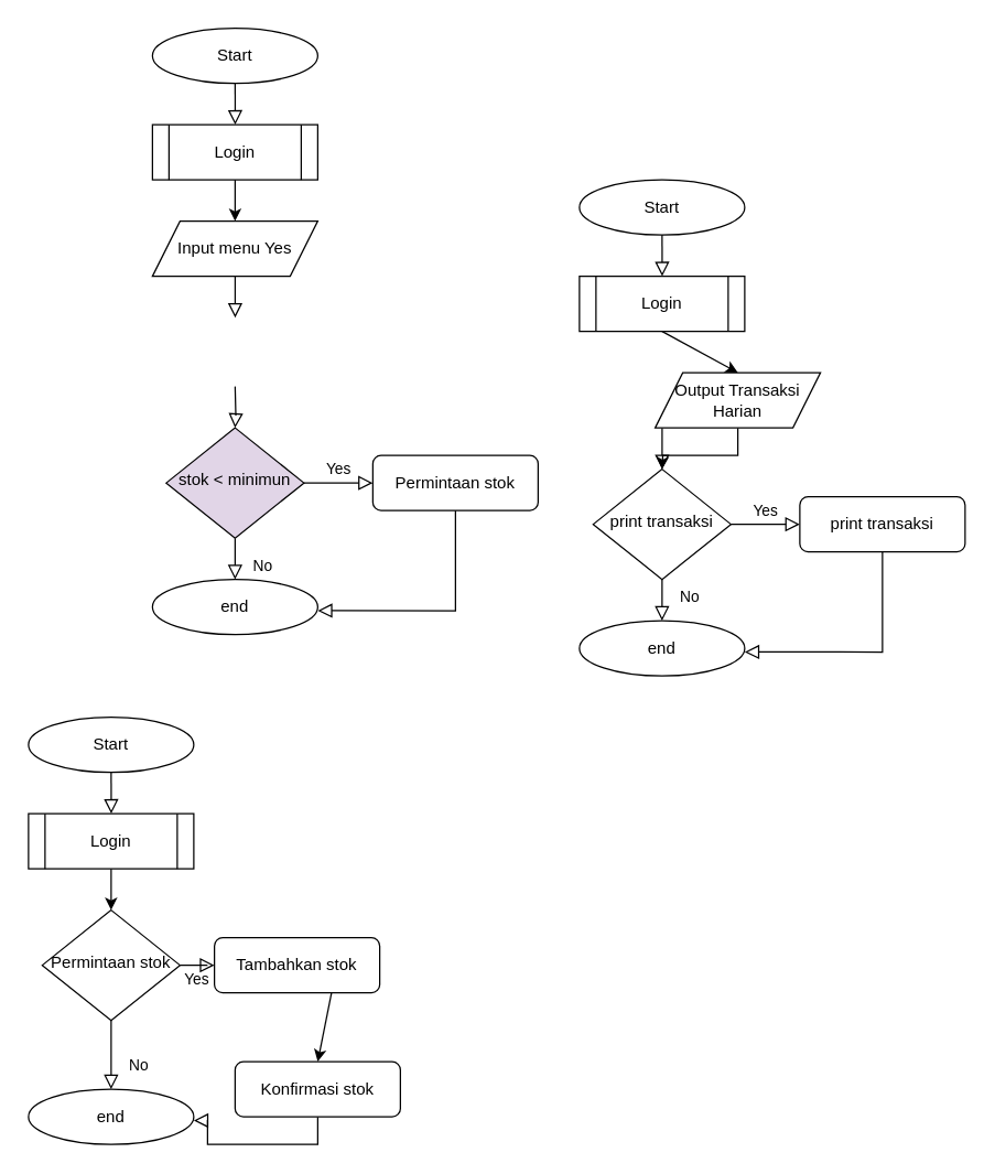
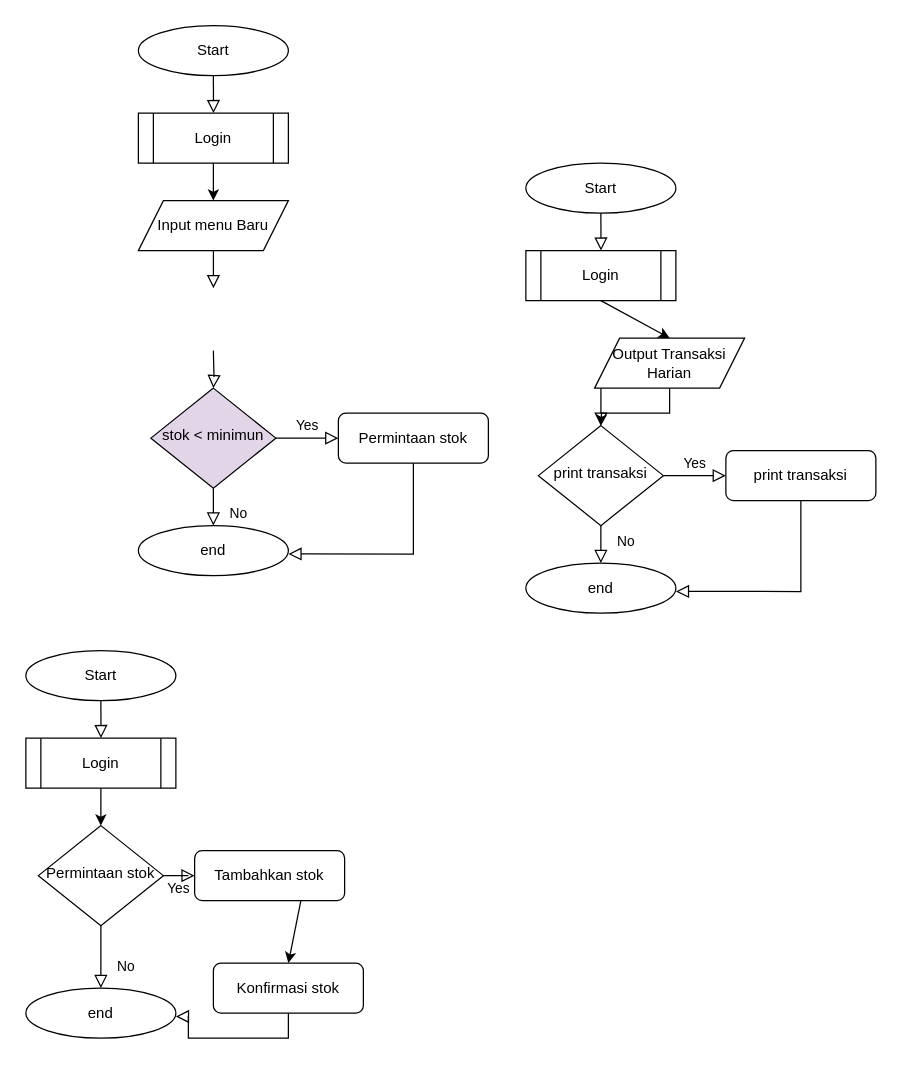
- <mxCell id="11" value="Input menu Yes" style="shape=parallelogram;perimeter=parallelogramPerimeter;whiteSpace=wrap;html=1;fixedSize=1;" vertex="1" parent="2"><mxGeometry x="10" y="140" width="120" height="40" as="geometry" /></mxCell>
+ <mxCell id="11" value="Input menu Baru" style="shape=parallelogram;perimeter=parallelogramPerimeter;whiteSpace=wrap;html=1;fixedSize=1;" vertex="1" parent="2"><mxGeometry x="10" y="140" width="120" height="40" as="geometry" /></mxCell>
